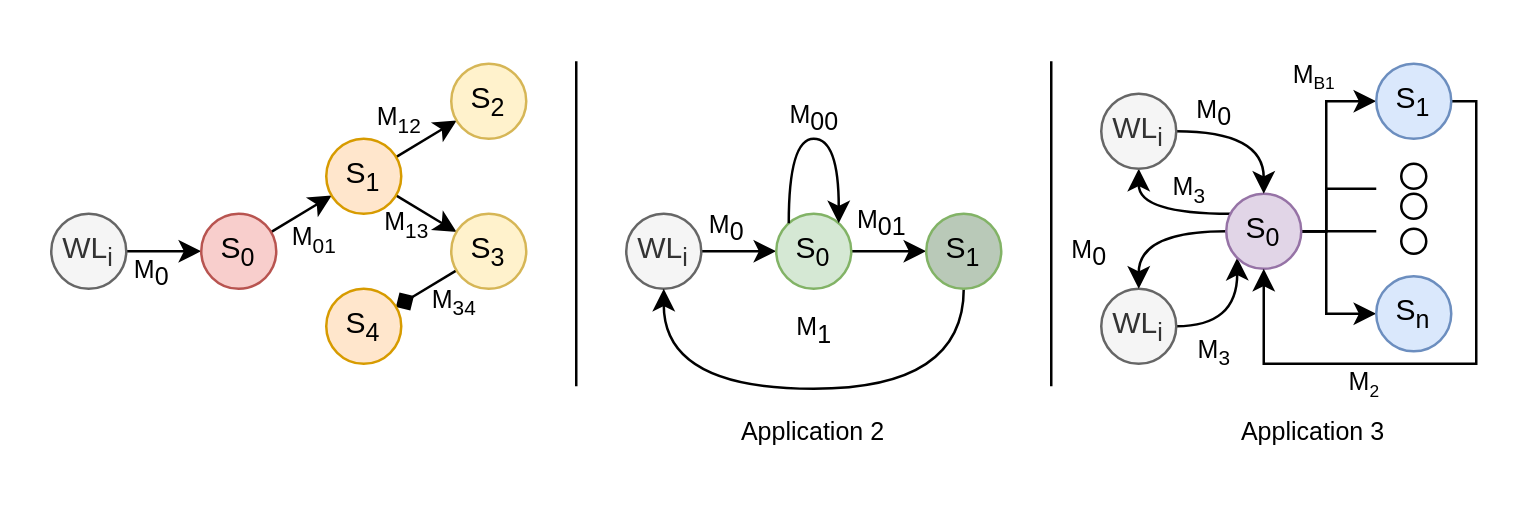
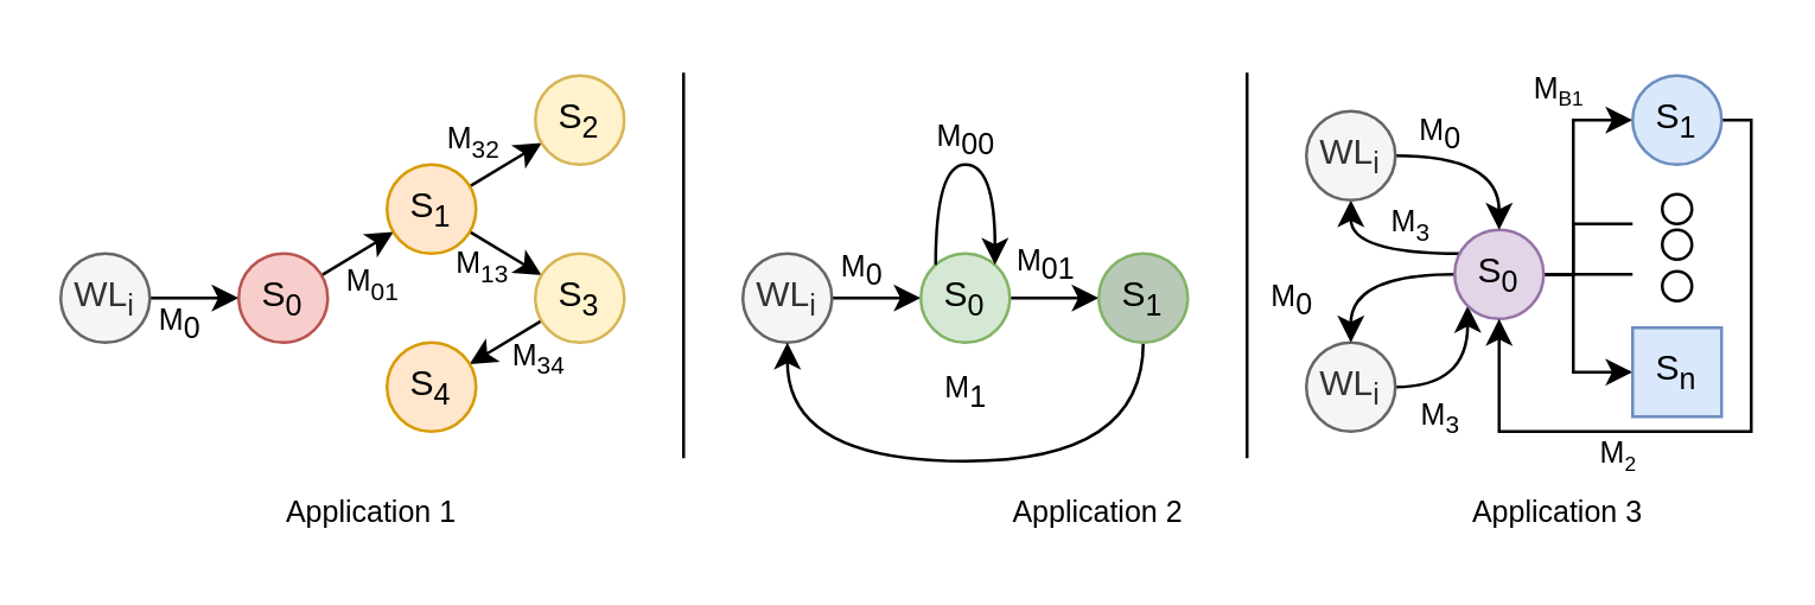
- <mxCell id="15" value="M&lt;sub&gt;12&lt;/sub&gt;" style="text;html=1;align=center;verticalAlign=middle;resizable=0;points=[];autosize=1;fontSize=10;" vertex="1" parent="1"><mxGeometry x="144" y="37" width="30" height="20" as="geometry" /></mxCell>
+ <mxCell id="15" value="M&lt;sub&gt;32&lt;/sub&gt;" style="text;html=1;align=center;verticalAlign=middle;resizable=0;points=[];autosize=1;fontSize=10;" vertex="1" parent="1"><mxGeometry x="144" y="37" width="30" height="20" as="geometry" /></mxCell>
- <mxCell id="9" style="edgeStyle=none;rounded=0;orthogonalLoop=1;jettySize=auto;html=1;endArrow=diamond;" edge="1" parent="1" source="10" target="12"><mxGeometry relative="1" as="geometry" /></mxCell>
+ <mxCell id="9" style="edgeStyle=none;rounded=0;orthogonalLoop=1;jettySize=auto;html=1;" edge="1" parent="1" source="10" target="12"><mxGeometry relative="1" as="geometry" /></mxCell>
- <mxCell id="44" value="S&lt;sub&gt;n&lt;/sub&gt;" style="ellipse;whiteSpace=wrap;html=1;aspect=fixed;fillColor=#dae8fc;strokeColor=#6c8ebf;" vertex="1" parent="1"><mxGeometry x="550" y="110" width="30" height="30" as="geometry" /></mxCell>
+ <mxCell id="44" value="S&lt;sub&gt;n&lt;/sub&gt;" style="whiteSpace=wrap;html=1;aspect=fixed;fillColor=#dae8fc;strokeColor=#6c8ebf;rounded=0;" vertex="1" parent="1"><mxGeometry x="550" y="110" width="30" height="30" as="geometry" /></mxCell>
+ <mxCell id="54" value="Application 1" style="text;html=1;strokeColor=none;fillColor=none;align=center;verticalAlign=middle;whiteSpace=wrap;rounded=0;fontSize=10;" vertex="1" parent="1"><mxGeometry x="92" y="162" width="66" height="20" as="geometry" /></mxCell>
- <mxCell id="55" value="Application 2" style="text;html=1;strokeColor=none;fillColor=none;align=center;verticalAlign=middle;whiteSpace=wrap;rounded=0;fontSize=10;" vertex="1" parent="1"><mxGeometry x="292" y="162" width="66" height="20" as="geometry" /></mxCell>
+ <mxCell id="55" value="Application 2" style="text;html=1;strokeColor=none;fillColor=none;align=center;verticalAlign=middle;whiteSpace=wrap;rounded=0;fontSize=10;" vertex="1" parent="1"><mxGeometry x="337" y="162" width="66" height="20" as="geometry" /></mxCell>
